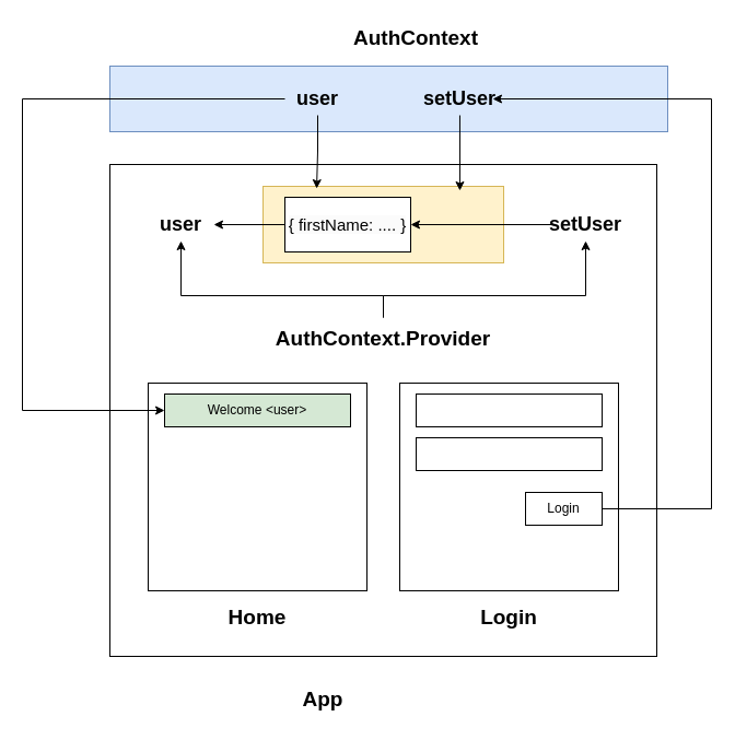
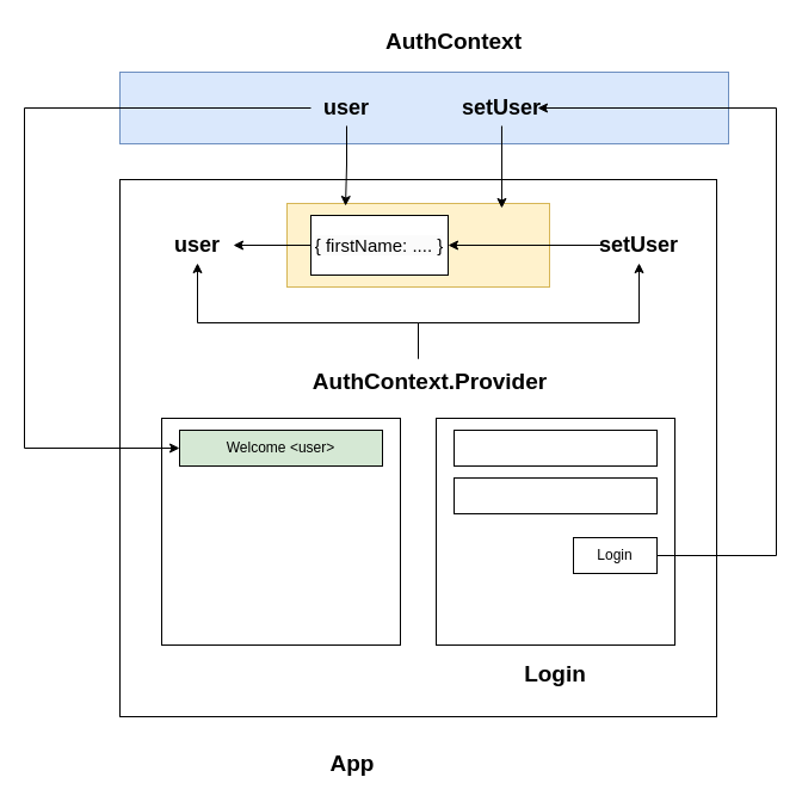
- <mxCell id="18" value="AuthContext.Provider" style="text;html=1;align=center;verticalAlign=middle;whiteSpace=wrap;rounded=0;fontStyle=1;fontSize=19;" vertex="1" parent="1"><mxGeometry x="135" y="290" width="430" height="40" as="geometry" /></mxCell>
+ <mxCell id="18" value="AuthContext.Provider" style="text;html=1;align=center;verticalAlign=middle;whiteSpace=wrap;rounded=0;fontStyle=1;fontSize=19;" vertex="1" parent="1"><mxGeometry x="145" y="300" width="430" height="40" as="geometry" /></mxCell>
- <mxCell id="7" value="Home" style="text;html=1;align=center;verticalAlign=middle;whiteSpace=wrap;rounded=0;fontStyle=1;fontSize=19;" vertex="1" parent="1"><mxGeometry x="135" y="550" width="200" height="30" as="geometry" /></mxCell>
